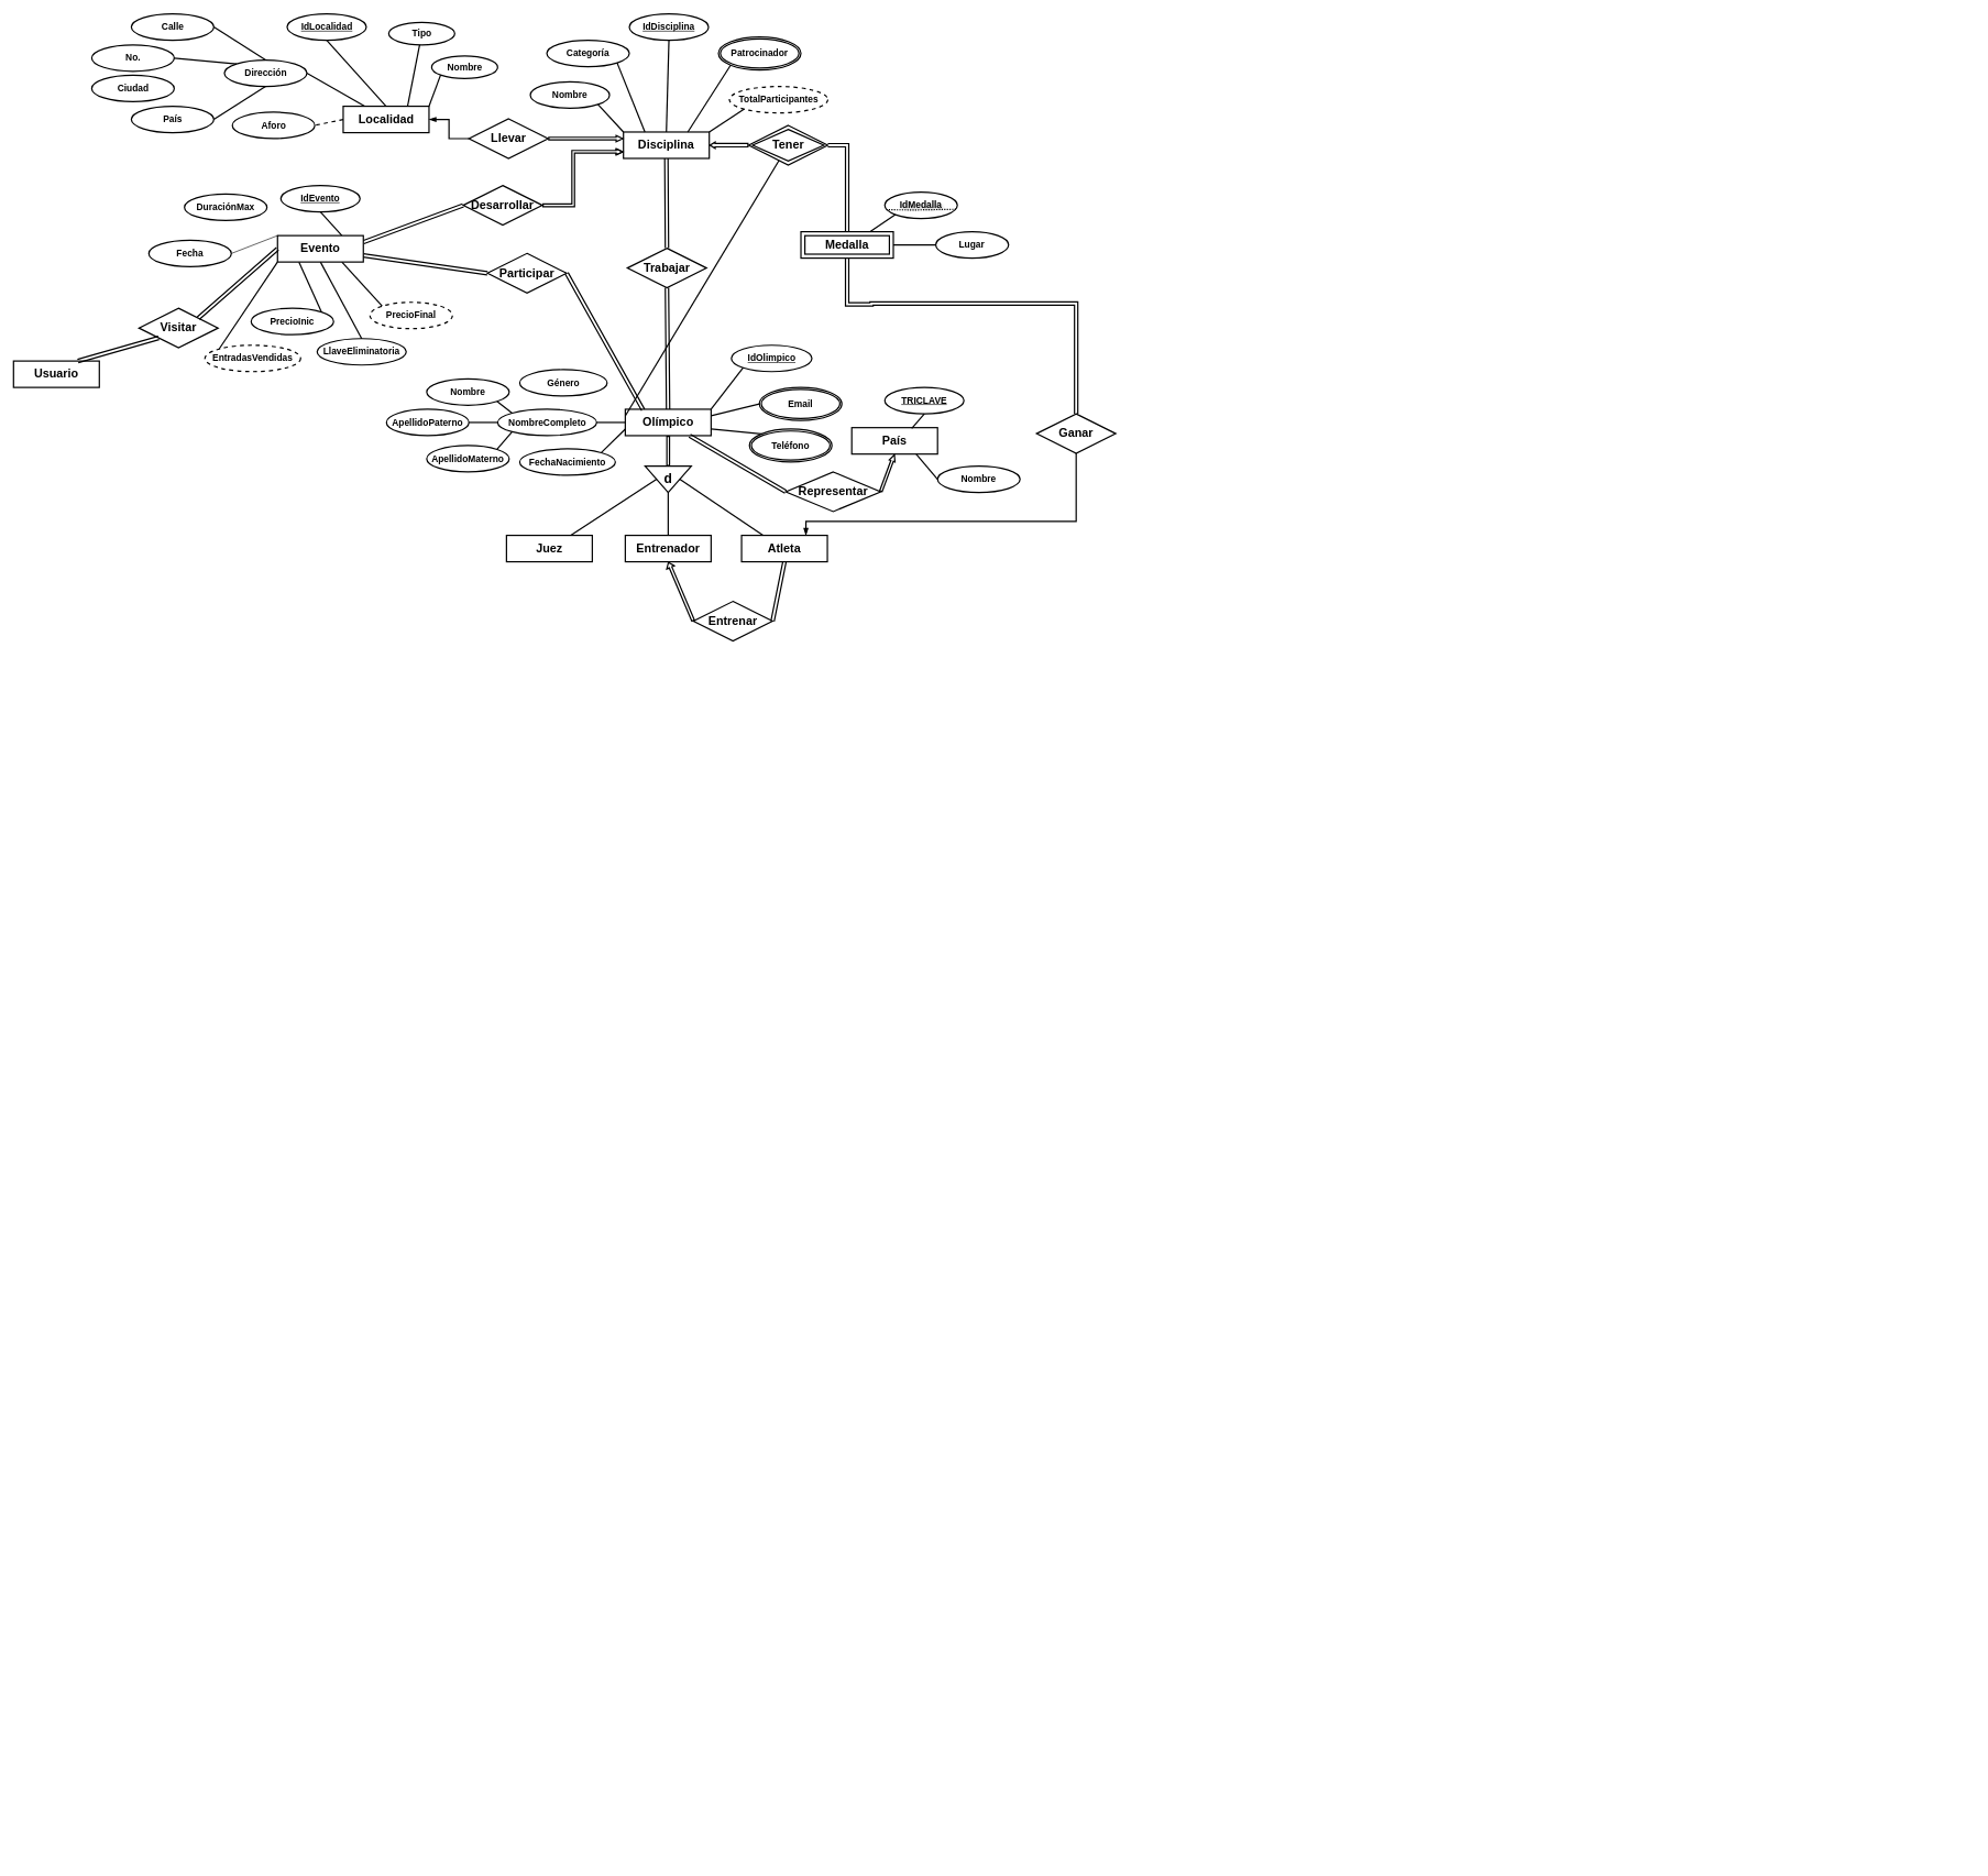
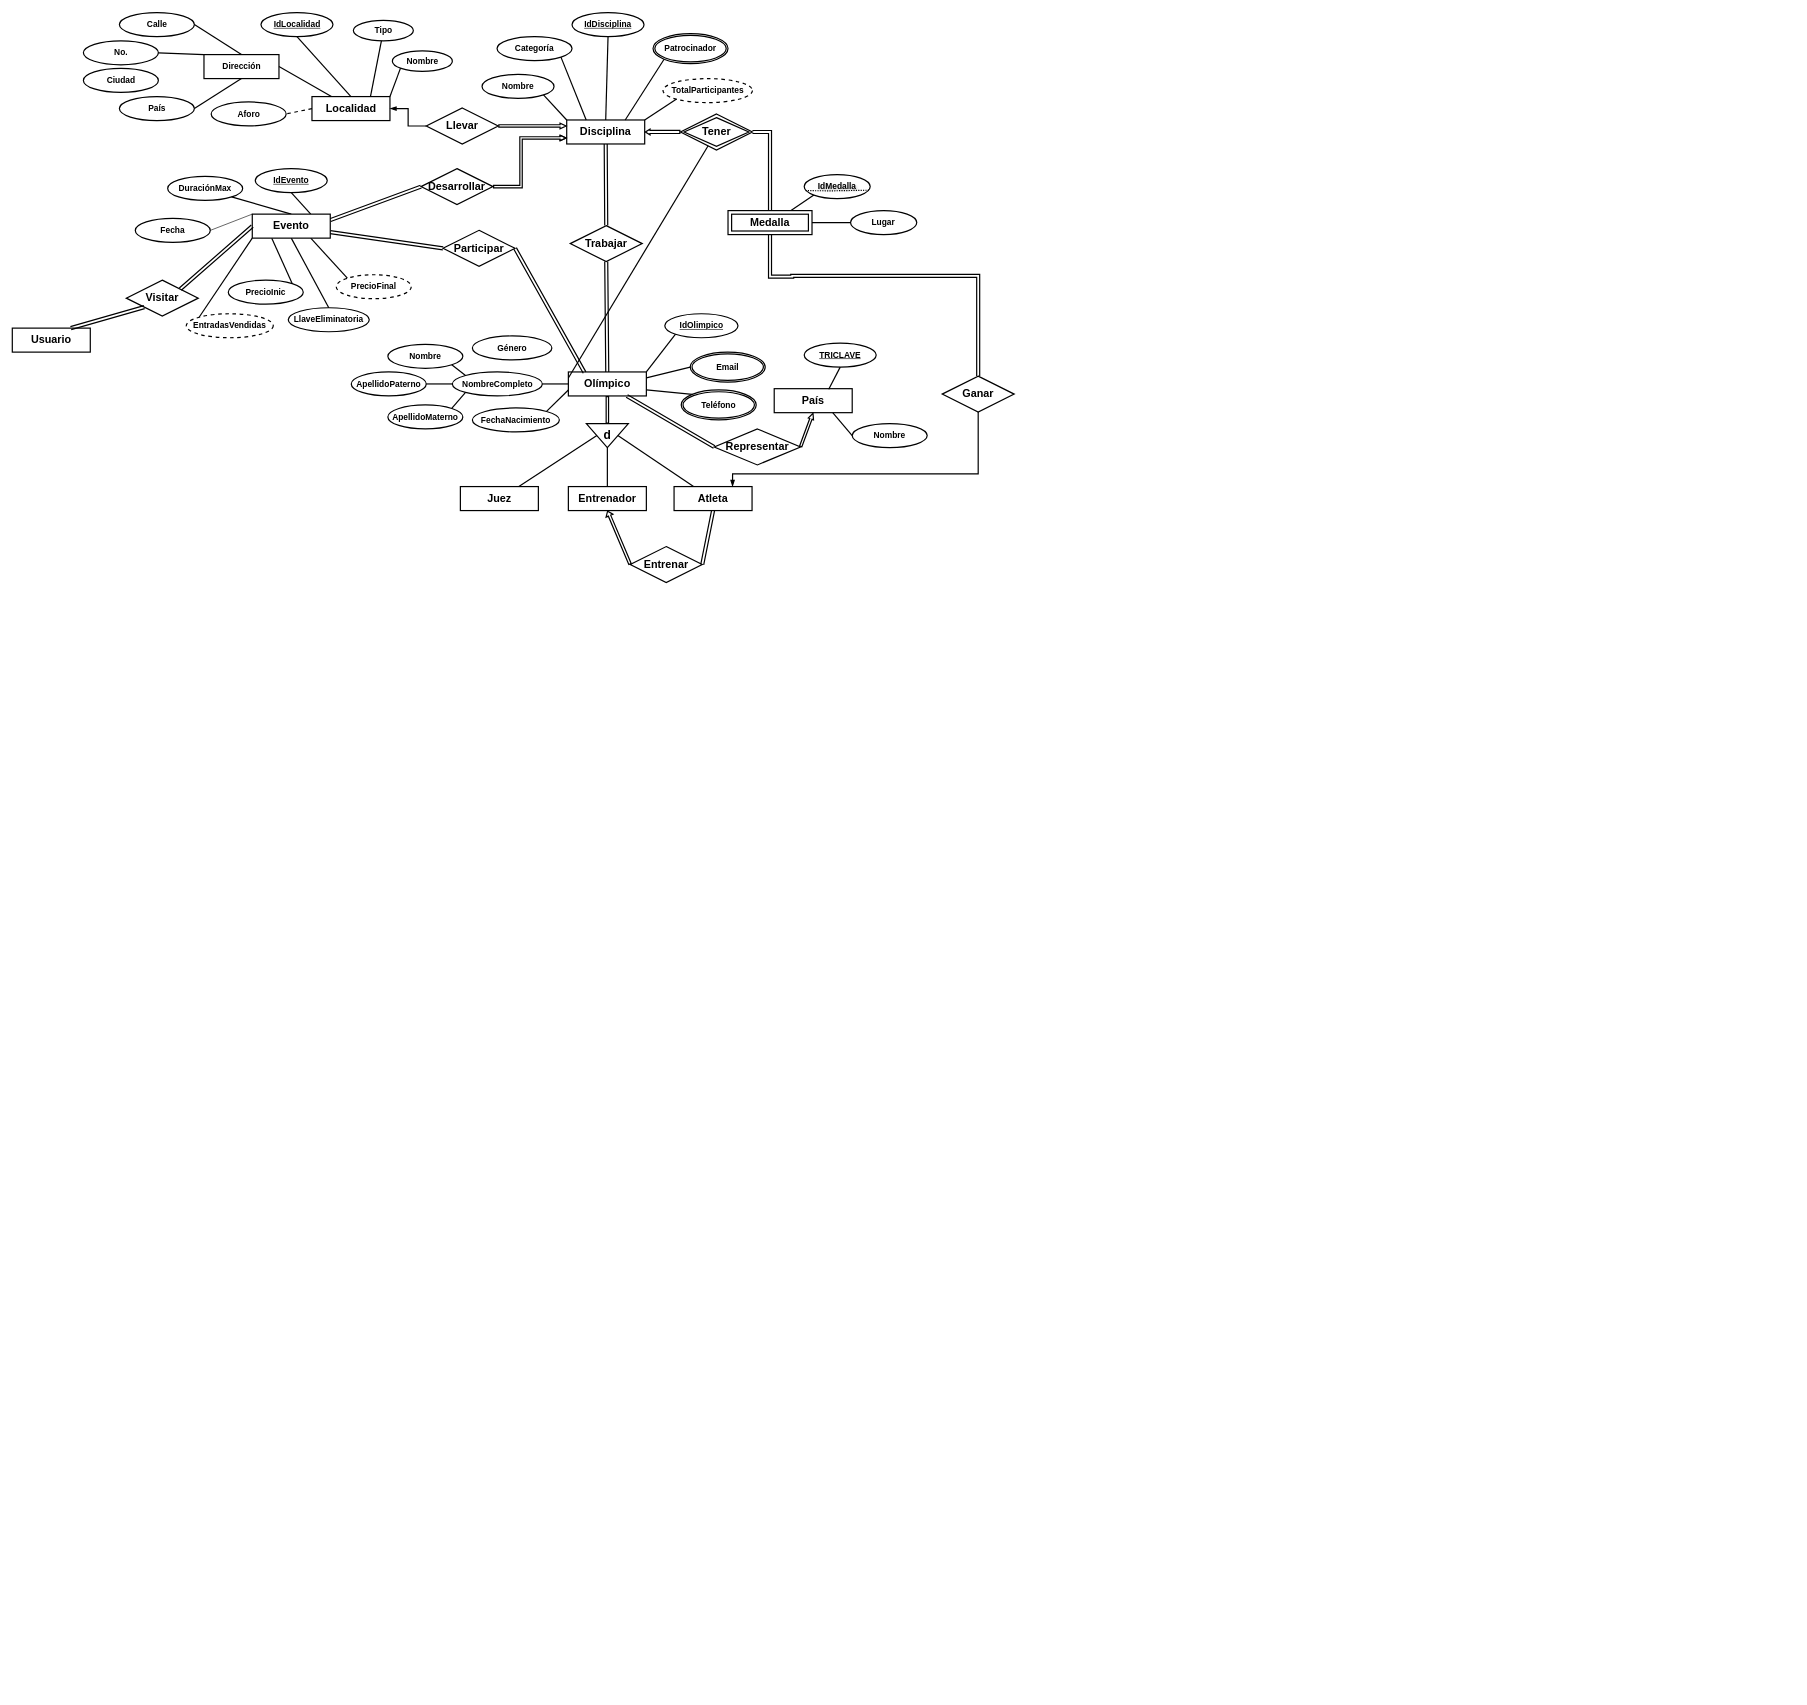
- <mxCell id="32" value="Dirección" style="ellipse;whiteSpace=wrap;html=1;align=center;fontSize=14;fontStyle=1;strokeWidth=2;fontFamily=Helvetica;direction=east;" vertex="1" parent="1"><mxGeometry x="339.5" y="90" width="125" height="40" as="geometry" /></mxCell>
+ <mxCell id="32" value="Dirección" style="whiteSpace=wrap;html=1;align=center;fontSize=14;fontStyle=1;strokeWidth=2;fontFamily=Helvetica;direction=east;rounded=0;" vertex="1" parent="1"><mxGeometry x="339.5" y="90" width="125" height="40" as="geometry" /></mxCell>
+ <mxCell id="68" style="rounded=0;orthogonalLoop=1;jettySize=auto;html=1;entryX=0.5;entryY=0;entryDx=0;entryDy=0;endArrow=none;endFill=0;strokeWidth=2;exitX=1;exitY=1;exitDx=0;exitDy=0;" edge="1" parent="1" source="40" target="106"><mxGeometry relative="1" as="geometry"><mxPoint x="512.25" y="395.94" as="targetPoint" /></mxGeometry></mxCell>
- <mxCell id="17" value="TRICLAVE" style="ellipse;whiteSpace=wrap;html=1;align=center;fontStyle=5;strokeWidth=2;fontSize=14;fontFamily=Helvetica;" vertex="1" parent="1"><mxGeometry x="1340" y="585.94" width="120" height="40" as="geometry" /></mxCell>
+ <mxCell id="17" value="TRICLAVE" style="ellipse;whiteSpace=wrap;html=1;align=center;fontStyle=5;strokeWidth=2;fontSize=14;fontFamily=Helvetica;" vertex="1" parent="1"><mxGeometry x="1340" y="570.94" width="120" height="40" as="geometry" /></mxCell>
